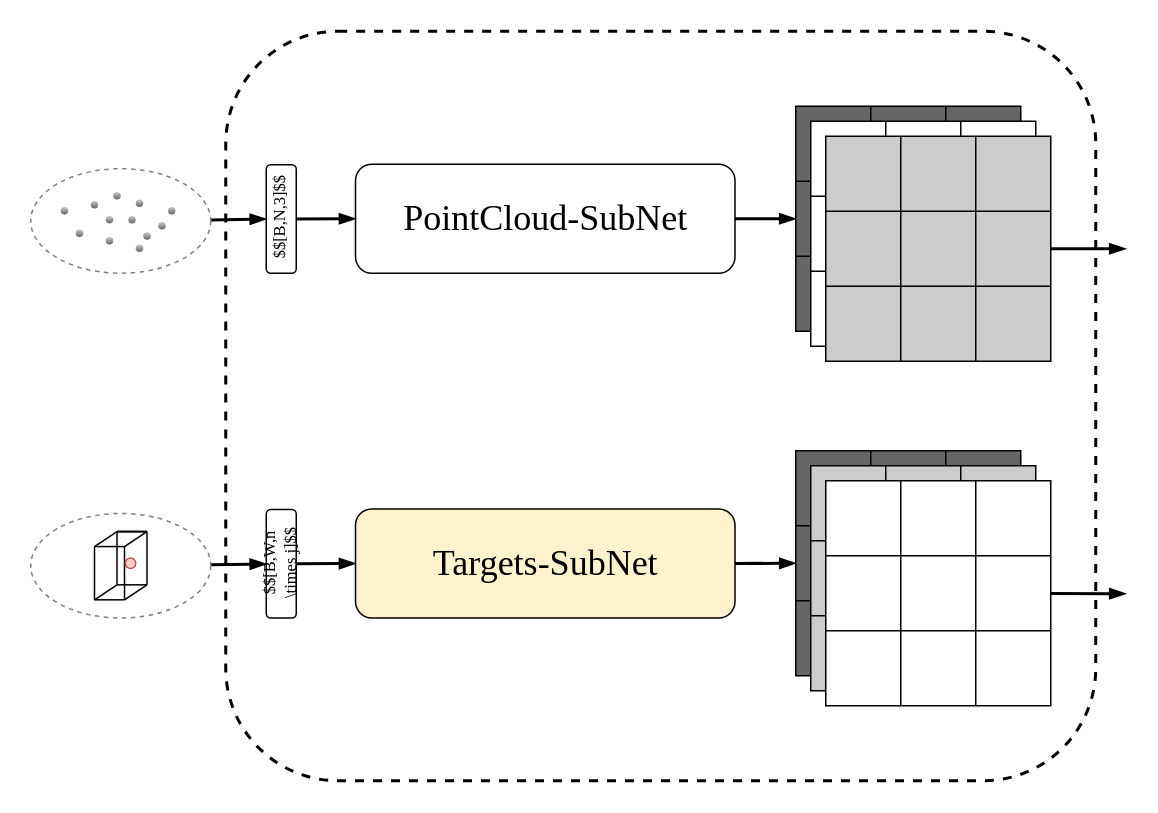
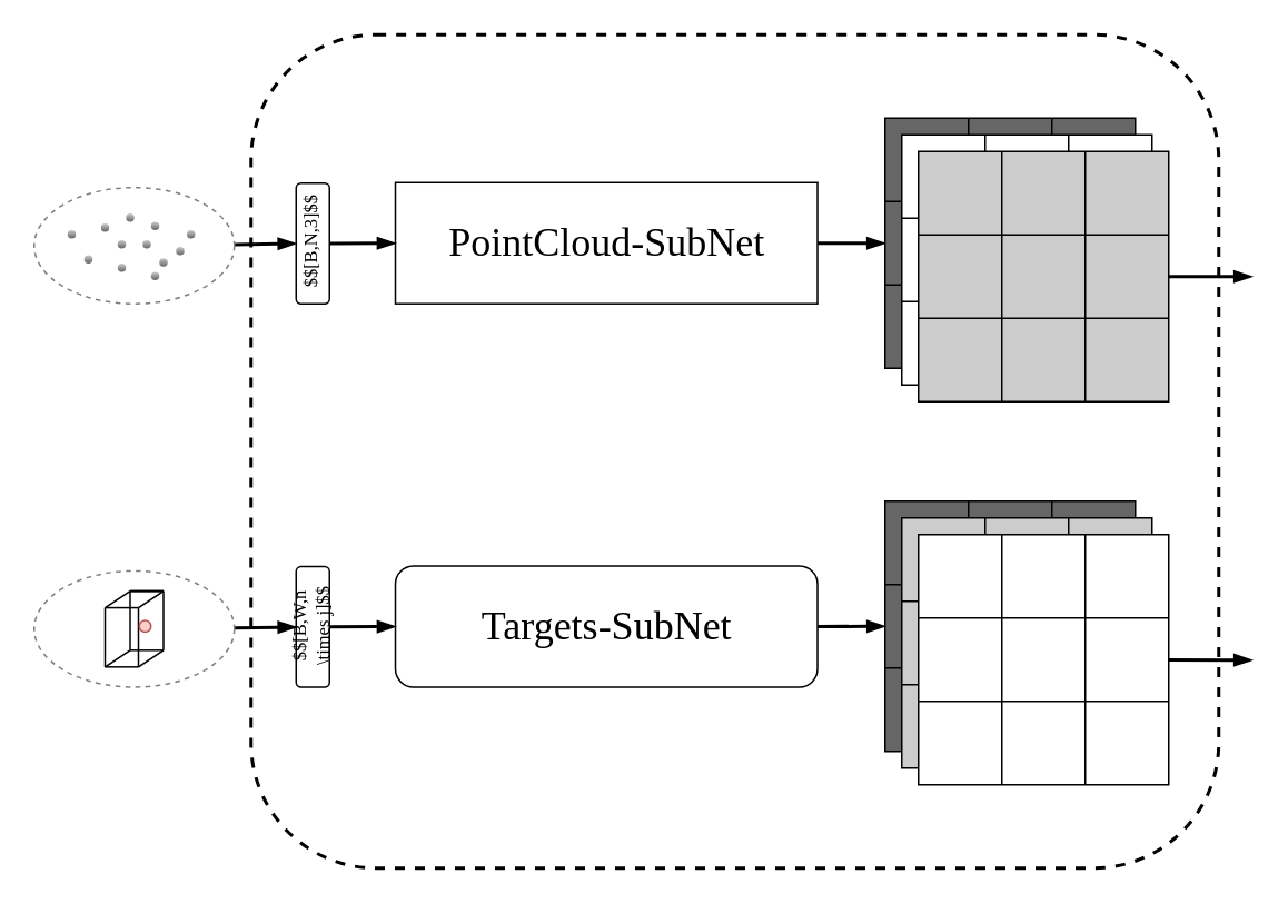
- <mxCell id="4" value="&lt;font style=&quot;font-size: 24px;&quot; face=&quot;Times New Roman&quot;&gt;PointCloud-SubNet&lt;/font&gt;" style="rounded=1;whiteSpace=wrap;html=1;fontFamily=Helvetica;fontSize=11;fillColor=#FFFFFF;strokeColor=#000000;flipH=0;" parent="1" vertex="1"><mxGeometry x="236.5" y="109.01" width="253" height="72.62" as="geometry" /></mxCell>
+ <mxCell id="4" value="&lt;font style=&quot;font-size: 24px;&quot; face=&quot;Times New Roman&quot;&gt;PointCloud-SubNet&lt;/font&gt;" style="whiteSpace=wrap;html=1;fontFamily=Helvetica;fontSize=11;fillColor=#FFFFFF;strokeColor=#000000;flipH=0;rounded=0;" parent="1" vertex="1"><mxGeometry x="236.5" y="109.01" width="253" height="72.62" as="geometry" /></mxCell>
- <mxCell id="45" value="&lt;font style=&quot;font-size: 24px;&quot; face=&quot;Times New Roman&quot;&gt;Targets-SubNet&lt;/font&gt;" style="rounded=1;whiteSpace=wrap;html=1;fontFamily=Helvetica;fontSize=11;fillColor=#fff2cc;strokeColor=#000000;flipH=0;" parent="1" vertex="1"><mxGeometry x="236.5" y="338.85" width="253" height="72.62" as="geometry" /></mxCell>
+ <mxCell id="45" value="&lt;font style=&quot;font-size: 24px;&quot; face=&quot;Times New Roman&quot;&gt;Targets-SubNet&lt;/font&gt;" style="rounded=1;whiteSpace=wrap;html=1;fontFamily=Helvetica;fontSize=11;fillColor=#FFFFFF;strokeColor=#000000;flipH=0;" parent="1" vertex="1"><mxGeometry x="236.5" y="338.85" width="253" height="72.62" as="geometry" /></mxCell>
